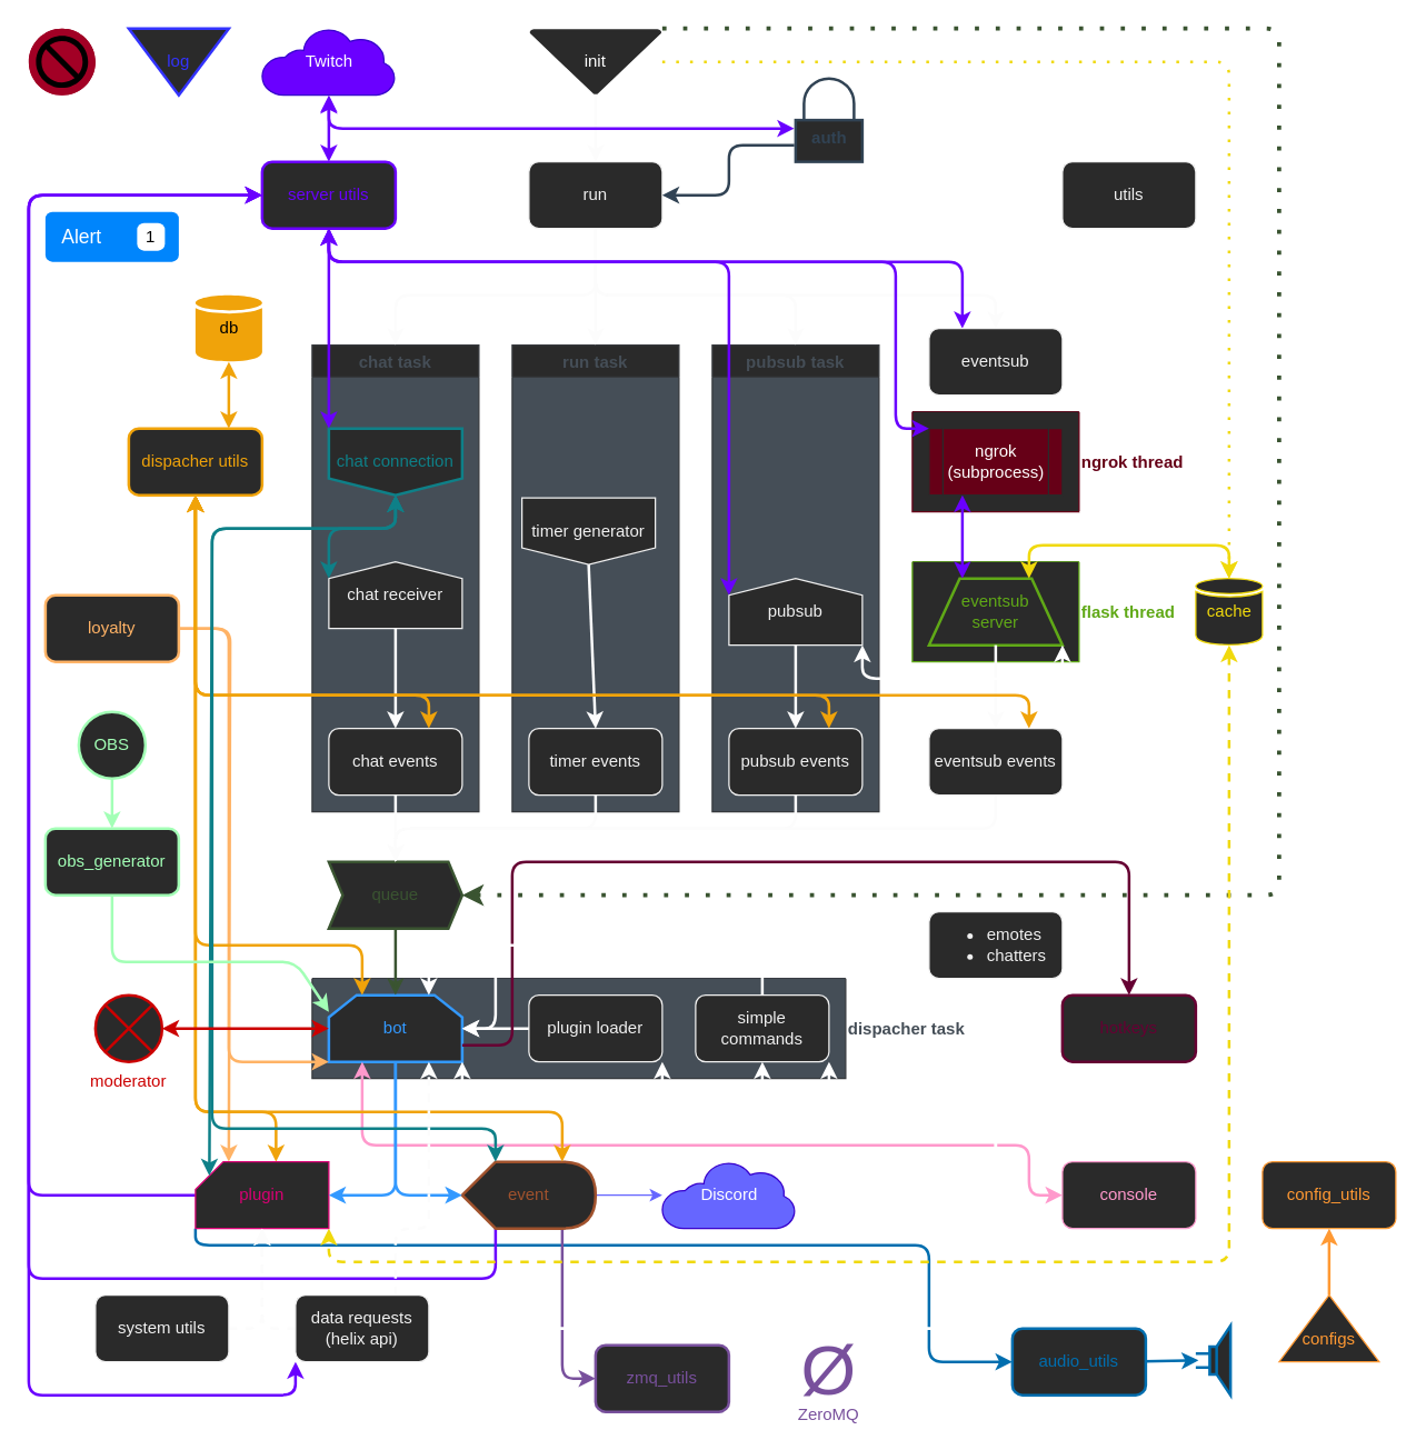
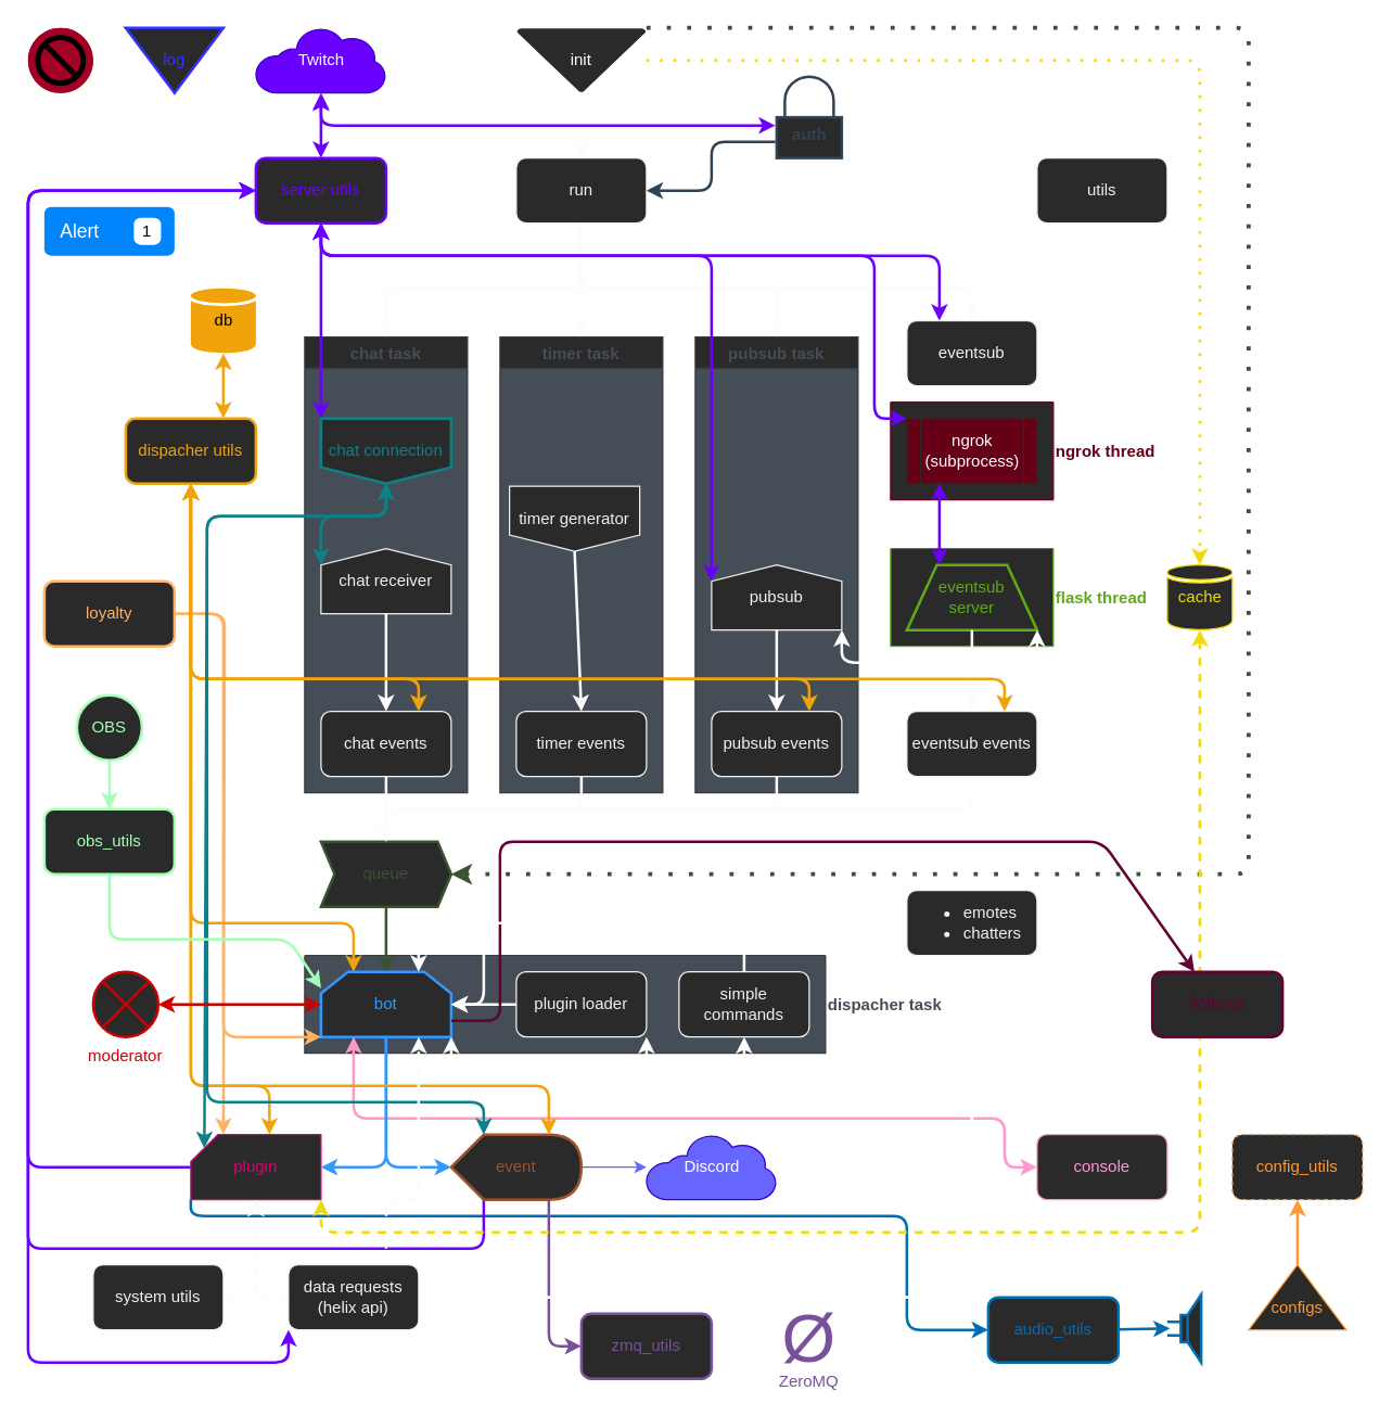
- <mxCell id="16" value="run task" style="swimlane;glass=0;strokeColor=#36393d;swimlaneFillColor=#454E57;fontColor=#454E57;labelBorderColor=none;fillColor=#2A2A2A;collapsible=0;" parent="1" vertex="1"><mxGeometry x="368" y="248" width="120" height="336" as="geometry" /></mxCell>
+ <mxCell id="16" value="timer task" style="swimlane;glass=0;strokeColor=#36393d;swimlaneFillColor=#454E57;fontColor=#454E57;labelBorderColor=none;fillColor=#2A2A2A;collapsible=0;" parent="1" vertex="1"><mxGeometry x="368" y="248" width="120" height="336" as="geometry" /></mxCell>
- <mxCell id="92" style="edgeStyle=none;html=1;strokeWidth=2;startArrow=classic;startFill=1;strokeColor=#F0D90C;exitX=0.25;exitY=1;exitDx=0;exitDy=0;" parent="1" source="15" target="88" edge="1"><mxGeometry relative="1" as="geometry"><Array as="points"><mxPoint x="740" y="392" /><mxPoint x="884" y="392" /></Array></mxGeometry></mxCell>
- <mxCell id="114" value="obs_generator" style="rounded=1;whiteSpace=wrap;html=1;fillColor=#2A2A2A;fontColor=#A3FFB6;strokeColor=#A3FFB6;strokeWidth=2;" parent="1" vertex="1"><mxGeometry x="32" y="596" width="96" height="48" as="geometry" /></mxCell>
+ <mxCell id="114" value="obs_utils" style="rounded=1;whiteSpace=wrap;html=1;fillColor=#2A2A2A;fontColor=#A3FFB6;strokeColor=#A3FFB6;strokeWidth=2;" parent="1" vertex="1"><mxGeometry x="32" y="596" width="96" height="48" as="geometry" /></mxCell>
- <mxCell id="119" value="hotkeys" style="rounded=1;whiteSpace=wrap;html=1;fillColor=#2A2A2A;fontColor=#660033;strokeColor=#660033;strokeWidth=2;fontStyle=0" parent="1" vertex="1"><mxGeometry x="764" y="716" width="96" height="48" as="geometry" /></mxCell>
+ <mxCell id="119" value="hotkeys" style="rounded=1;whiteSpace=wrap;html=1;fillColor=#2A2A2A;fontColor=#660033;strokeColor=#660033;strokeWidth=2;fontStyle=0" parent="1" vertex="1"><mxGeometry x="849" y="716" width="96" height="48" as="geometry" /></mxCell>
- <mxCell id="78" style="edgeStyle=none;html=1;exitX=1;exitY=0.5;exitDx=0;exitDy=0;entryX=1;entryY=1;entryDx=0;entryDy=0;strokeWidth=2;strokeColor=#FFFFFF;" parent="1" source="79" target="5" edge="1"><mxGeometry relative="1" as="geometry"><Array as="points"><mxPoint x="944" y="140" /><mxPoint x="944" y="788" /><mxPoint x="596" y="788" /></Array></mxGeometry></mxCell>
- <mxCell id="107" value="config_utils" style="rounded=1;whiteSpace=wrap;html=1;fillColor=#2A2A2A;fontColor=#FF9933;strokeColor=#FF9933;" parent="1" vertex="1"><mxGeometry x="908" y="836" width="96" height="48" as="geometry" /></mxCell>
+ <mxCell id="107" value="config_utils" style="rounded=1;whiteSpace=wrap;html=1;fillColor=#2A2A2A;fontColor=#FF9933;strokeColor=#FF9933;dashed=1;" parent="1" vertex="1"><mxGeometry x="908" y="836" width="96" height="48" as="geometry" /></mxCell>
